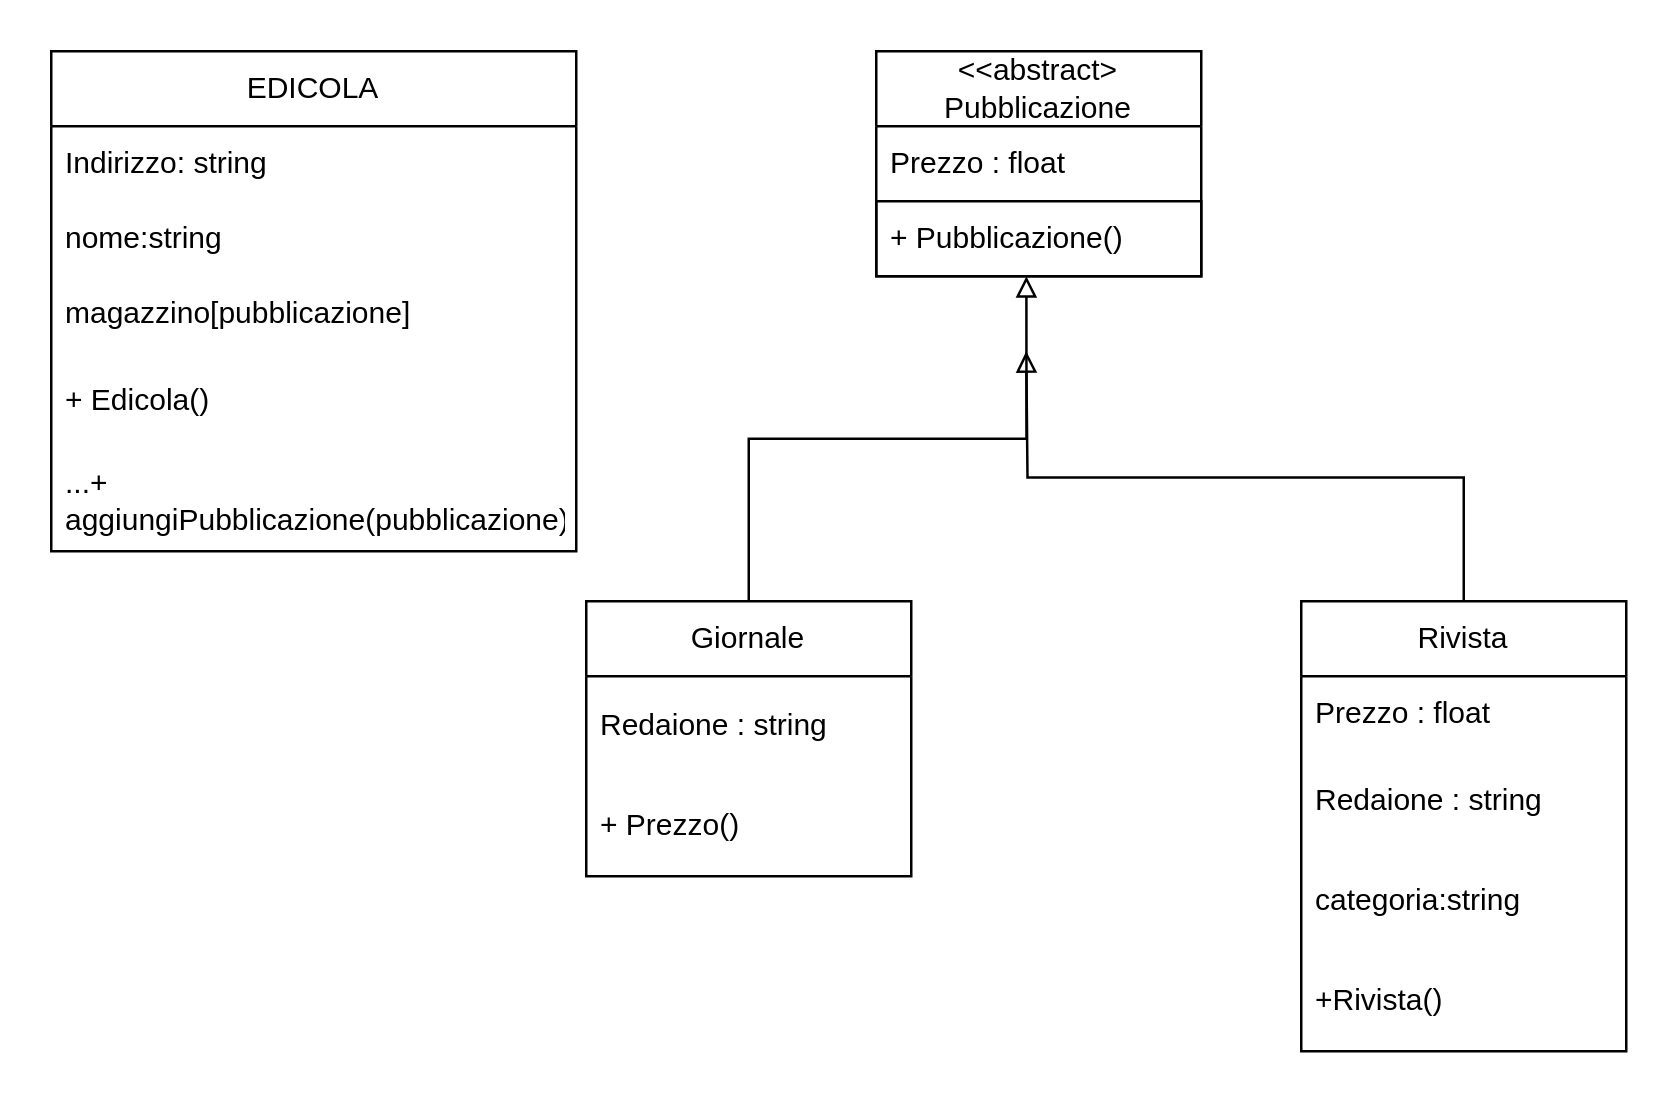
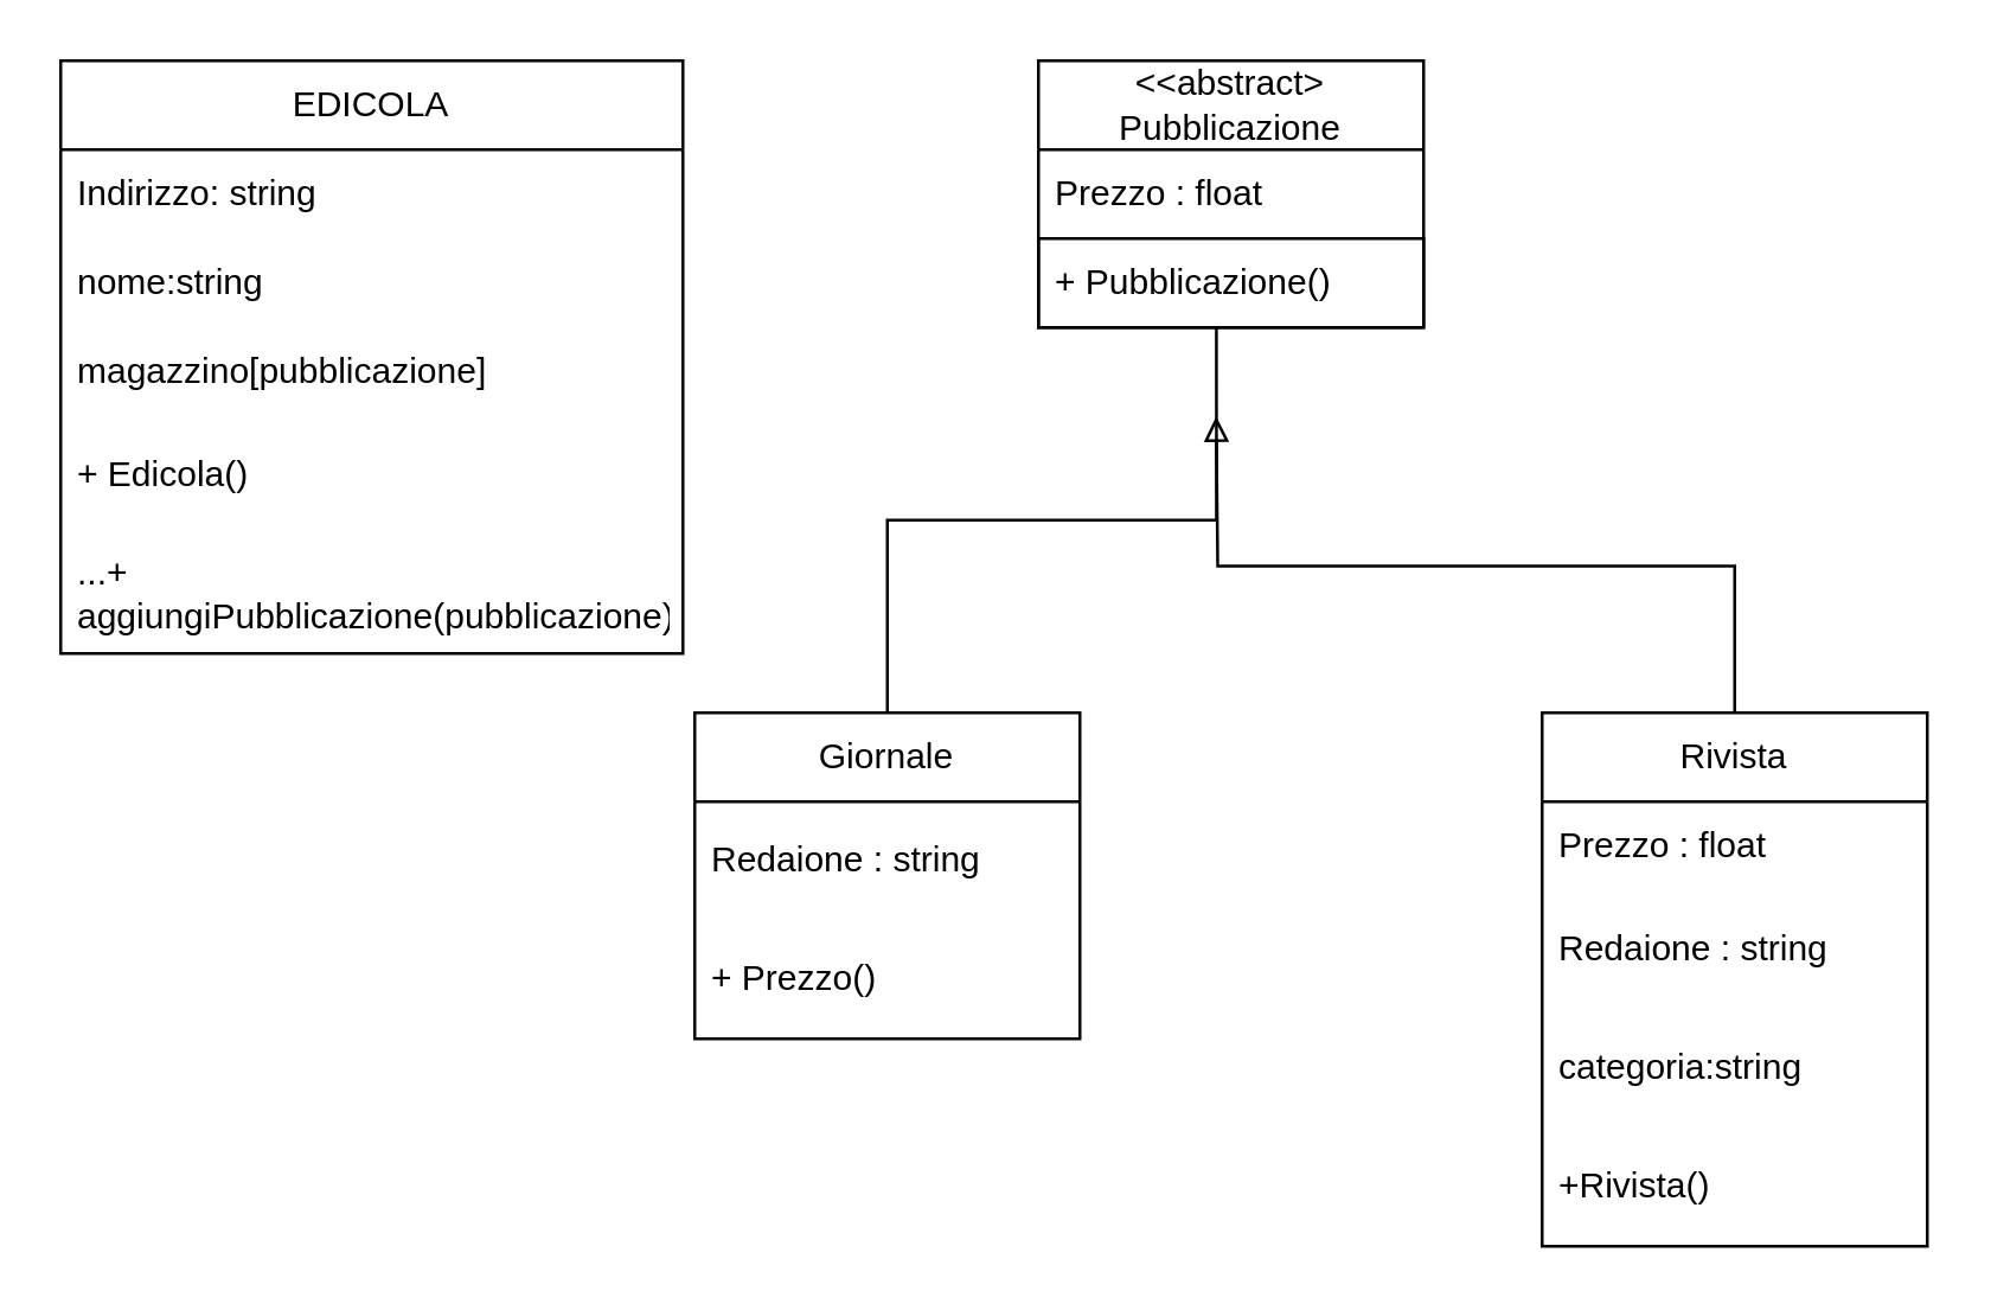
- <mxCell id="13" style="edgeStyle=orthogonalEdgeStyle;rounded=0;orthogonalLoop=1;jettySize=auto;html=1;exitX=0.5;exitY=0;exitDx=0;exitDy=0;entryX=0.462;entryY=1;entryDx=0;entryDy=0;entryPerimeter=0;endArrow=block;endFill=0;" parent="1" source="2" target="12" edge="1"><mxGeometry relative="1" as="geometry" /></mxCell>
+ <mxCell id="13" style="edgeStyle=orthogonalEdgeStyle;rounded=0;orthogonalLoop=1;jettySize=auto;html=1;exitX=0.5;exitY=0;exitDx=0;exitDy=0;entryX=0.462;entryY=1;entryDx=0;entryDy=0;entryPerimeter=0;endArrow=none;endFill=0;" parent="1" source="2" target="12" edge="1"><mxGeometry relative="1" as="geometry" /></mxCell>
